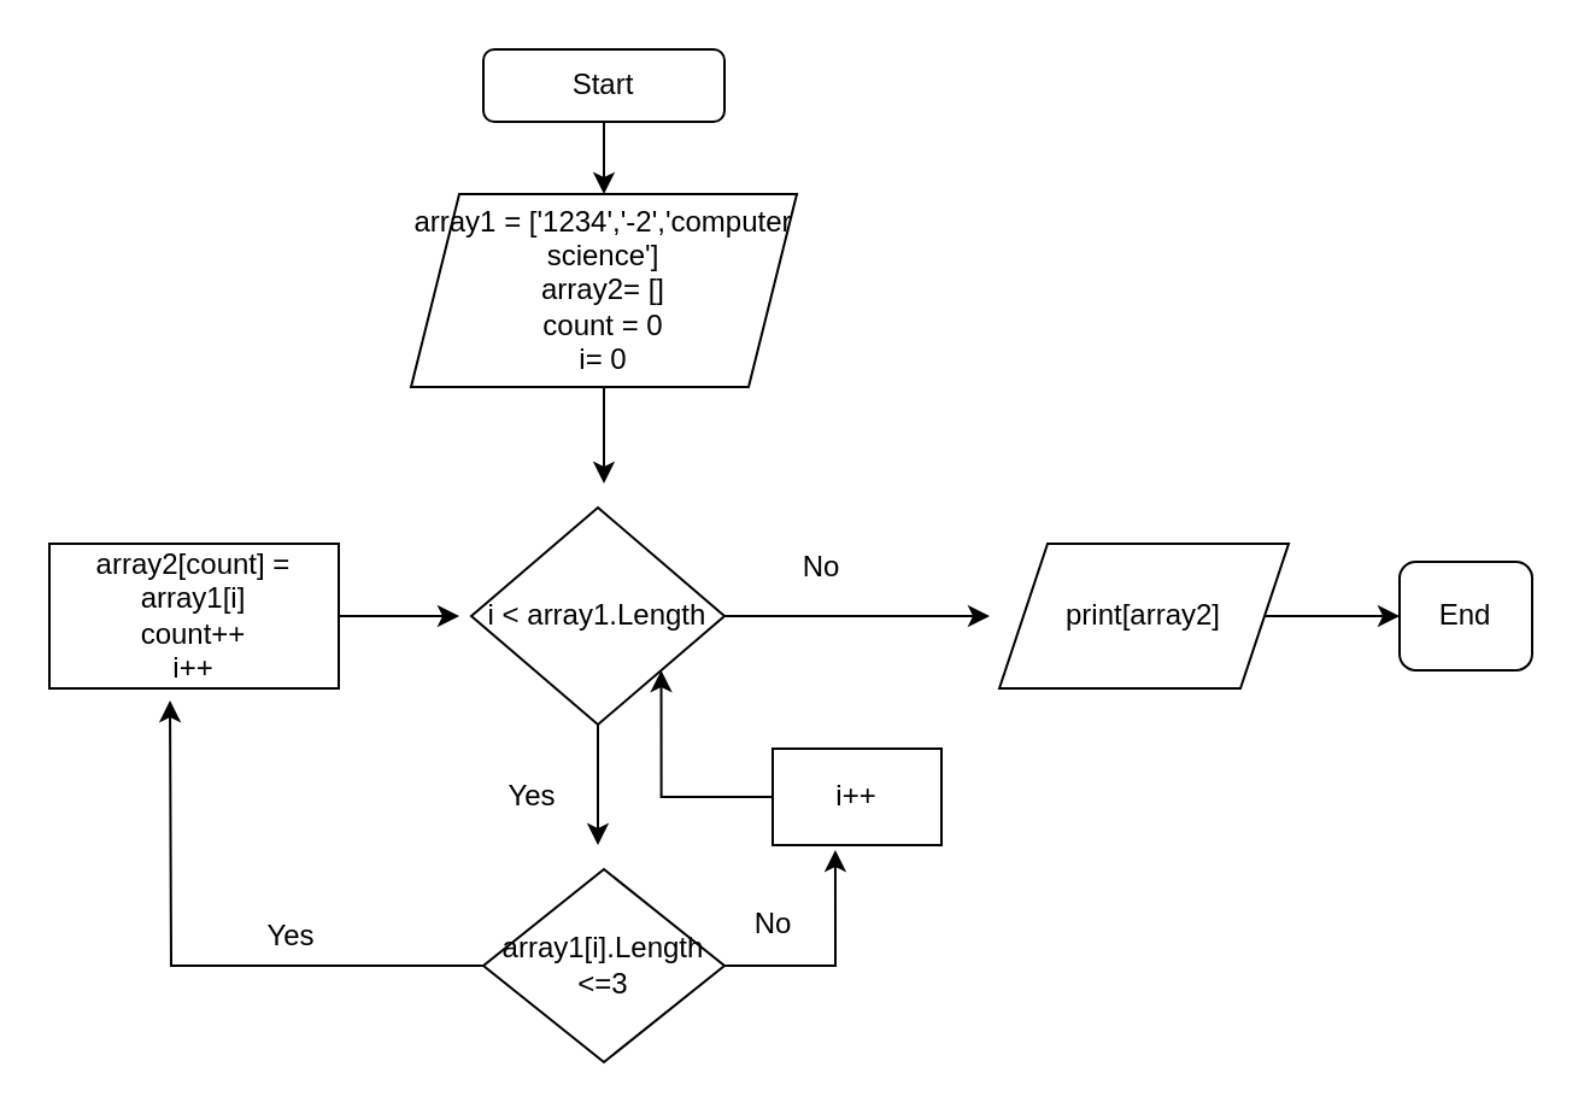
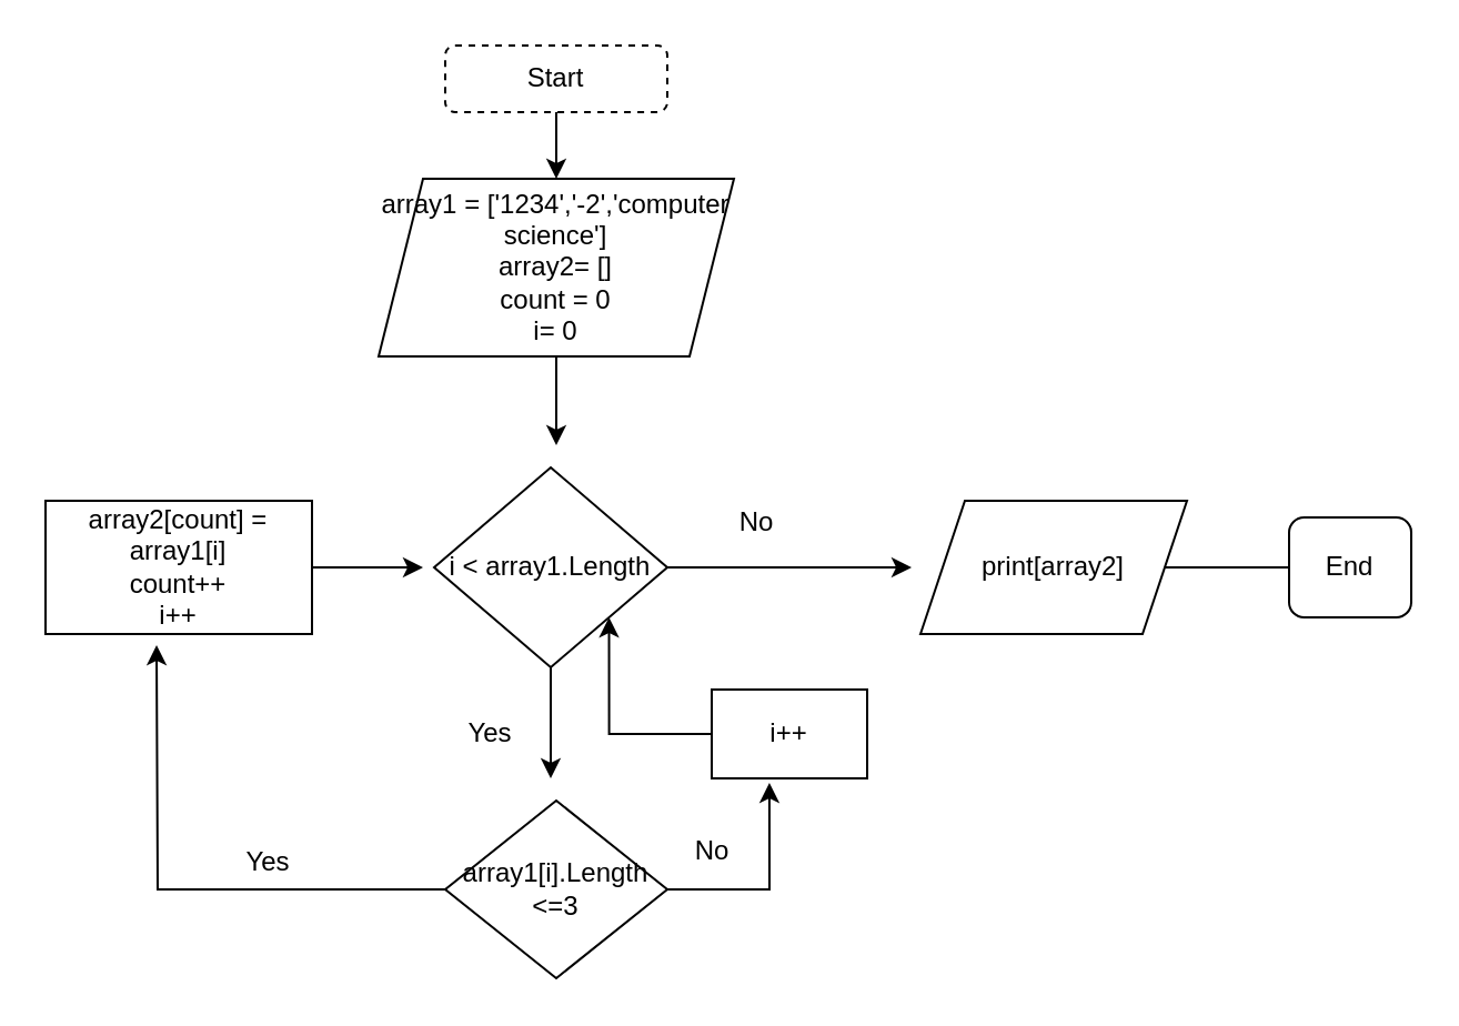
- <mxCell id="3" value="Start" style="rounded=1;whiteSpace=wrap;html=1;" parent="1" vertex="1"><mxGeometry x="200" y="20" width="100" height="30" as="geometry" /></mxCell>
+ <mxCell id="3" value="Start" style="rounded=1;whiteSpace=wrap;html=1;dashed=1;" parent="1" vertex="1"><mxGeometry x="200" y="20" width="100" height="30" as="geometry" /></mxCell>
- <mxCell id="18" style="edgeStyle=orthogonalEdgeStyle;rounded=0;orthogonalLoop=1;jettySize=auto;html=1;entryX=0;entryY=0.5;entryDx=0;entryDy=0;" edge="1" parent="1" source="19" target="14"><mxGeometry relative="1" as="geometry" /></mxCell>
+ <mxCell id="18" style="edgeStyle=orthogonalEdgeStyle;rounded=0;orthogonalLoop=1;jettySize=auto;html=1;entryX=0;entryY=0.5;entryDx=0;entryDy=0;endArrow=none;" edge="1" parent="1" source="19" target="14"><mxGeometry relative="1" as="geometry" /></mxCell>
